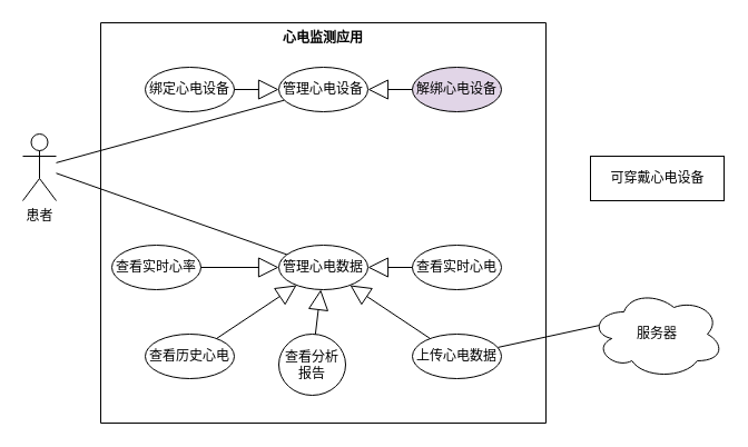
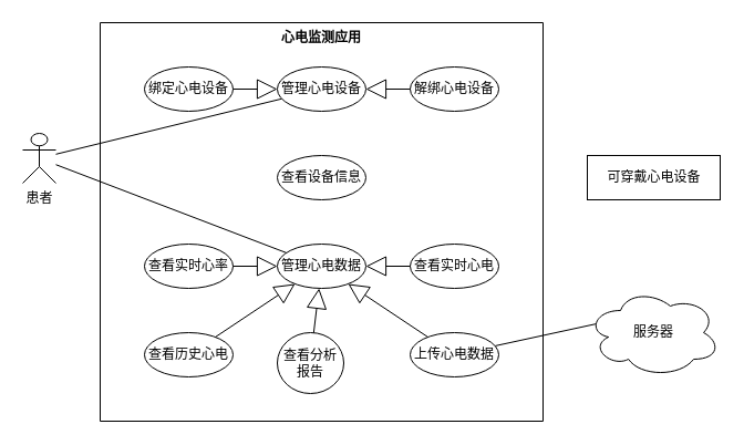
- <mxCell id="12" value="解绑心电设备" style="ellipse;whiteSpace=wrap;html=1;fillColor=#e1d5e7;" parent="7" vertex="1"><mxGeometry x="280" y="40" width="80" height="40" as="geometry" /></mxCell>
+ <mxCell id="12" value="解绑心电设备" style="ellipse;whiteSpace=wrap;html=1;" parent="7" vertex="1"><mxGeometry x="280" y="40" width="80" height="40" as="geometry" /></mxCell>
- <mxCell id="4" value="患者" style="shape=umlActor;verticalLabelPosition=bottom;verticalAlign=top;html=1;outlineConnect=0;" parent="1" vertex="1"><mxGeometry x="20" y="120" width="30" height="60" as="geometry" /></mxCell>
+ <mxCell id="4" value="患者" style="shape=umlActor;verticalLabelPosition=bottom;verticalAlign=top;html=1;outlineConnect=0;" parent="1" vertex="1"><mxGeometry x="20" y="120" width="30" height="45" as="geometry" /></mxCell>
+ <mxCell id="13" value="查看设备信息" style="ellipse;whiteSpace=wrap;html=1;" parent="7" vertex="1"><mxGeometry x="160" y="120" width="80" height="40" as="geometry" /></mxCell>
- <mxCell id="22" value="查看实时心率" style="ellipse;whiteSpace=wrap;html=1;" parent="7" vertex="1"><mxGeometry x="10" y="200" width="80" height="40" as="geometry" /></mxCell>
+ <mxCell id="22" value="查看实时心率" style="ellipse;whiteSpace=wrap;html=1;" parent="7" vertex="1"><mxGeometry x="40" y="200" width="80" height="40" as="geometry" /></mxCell>
